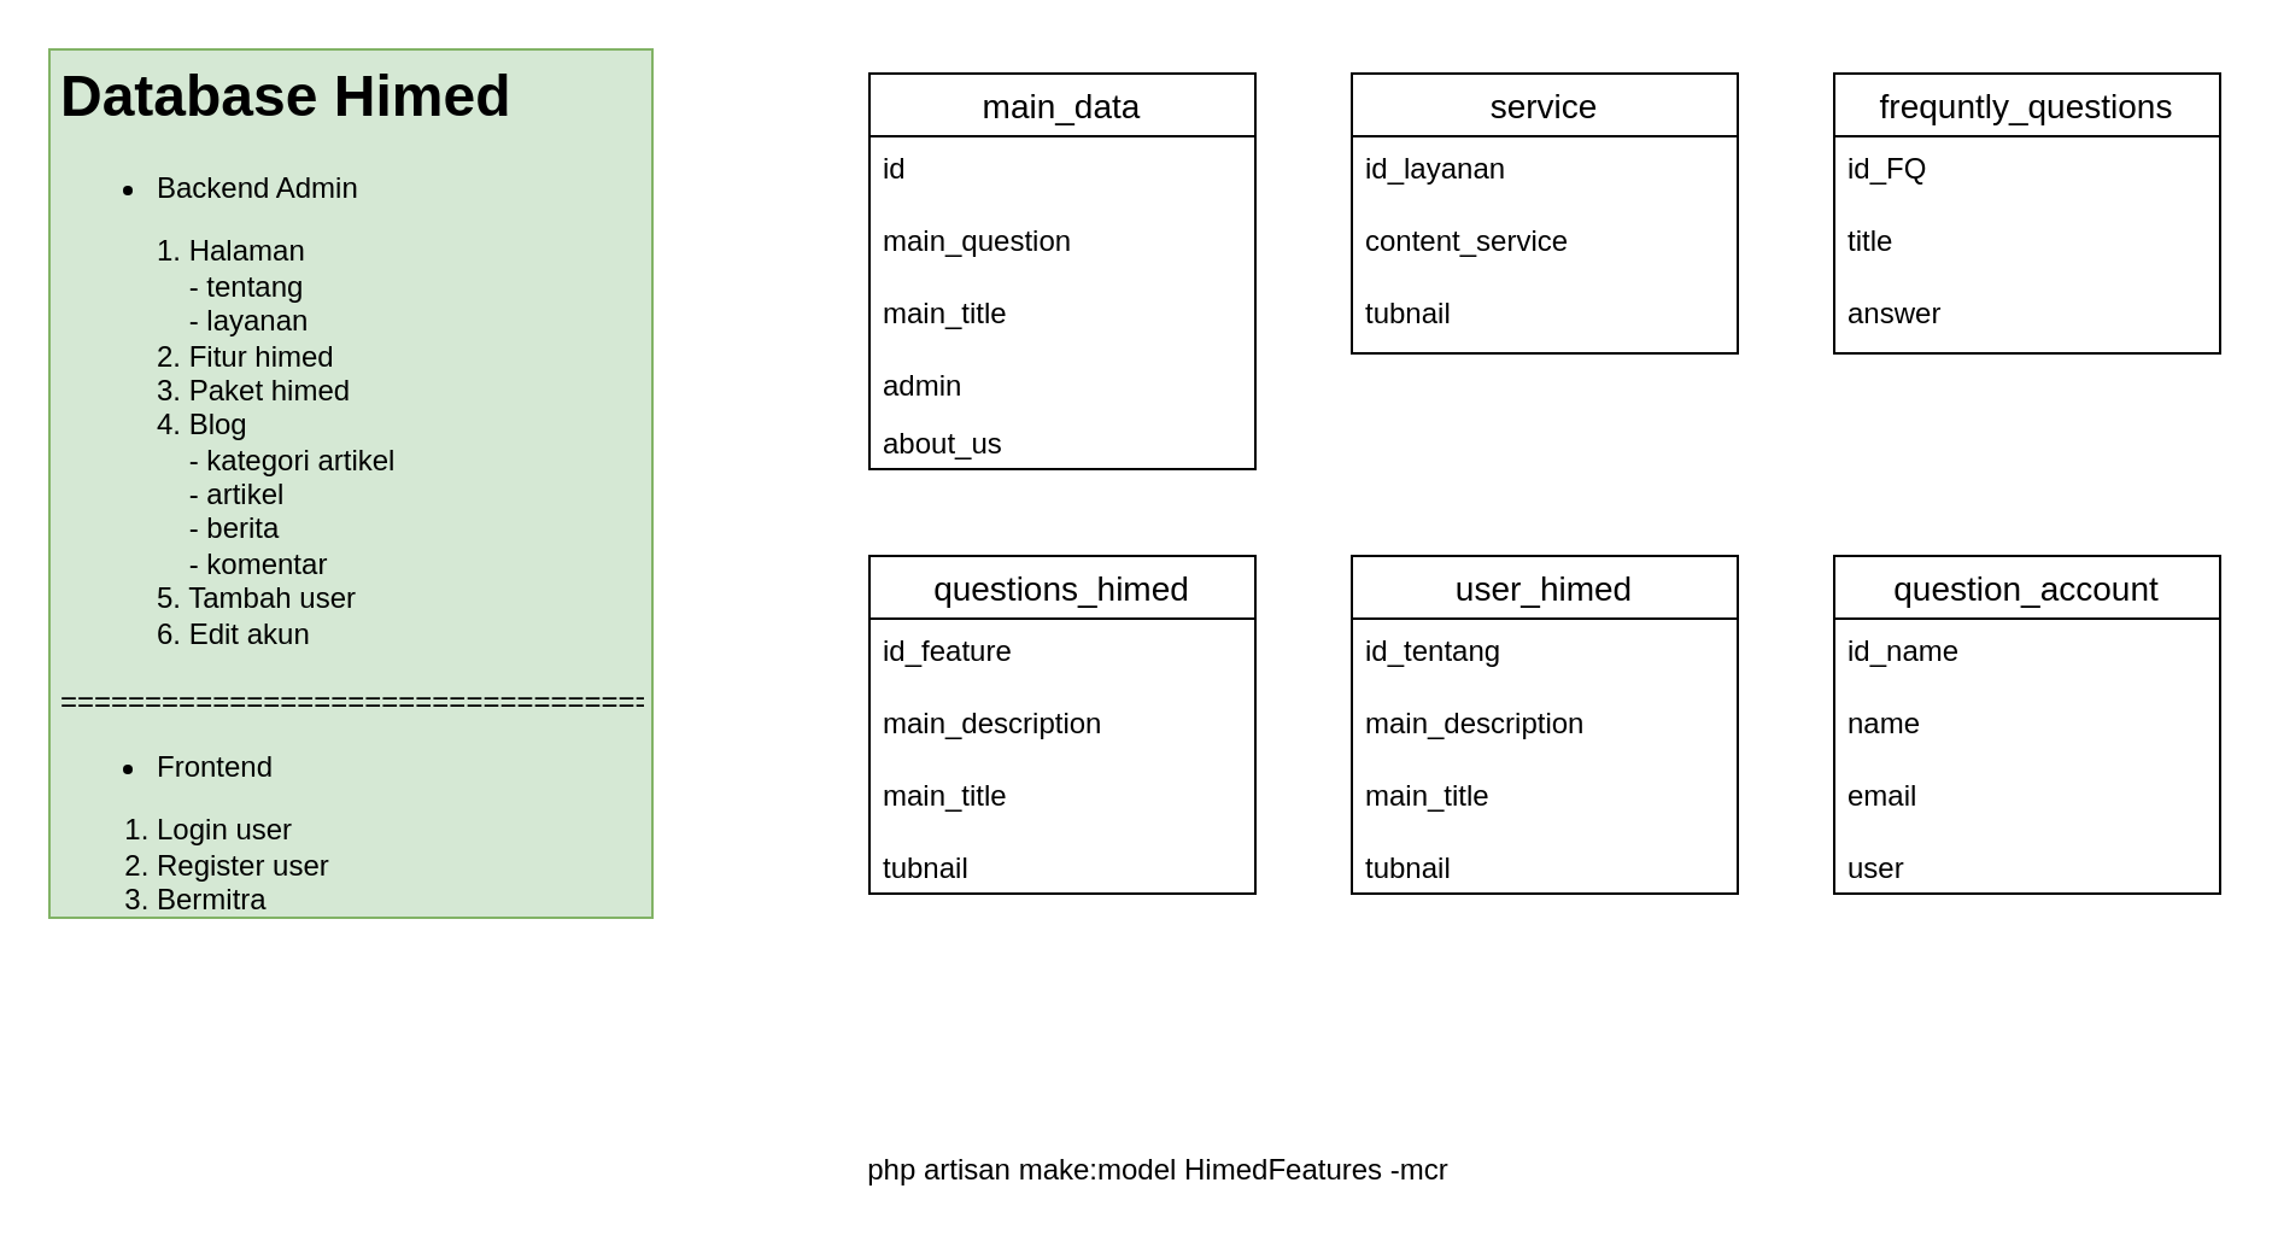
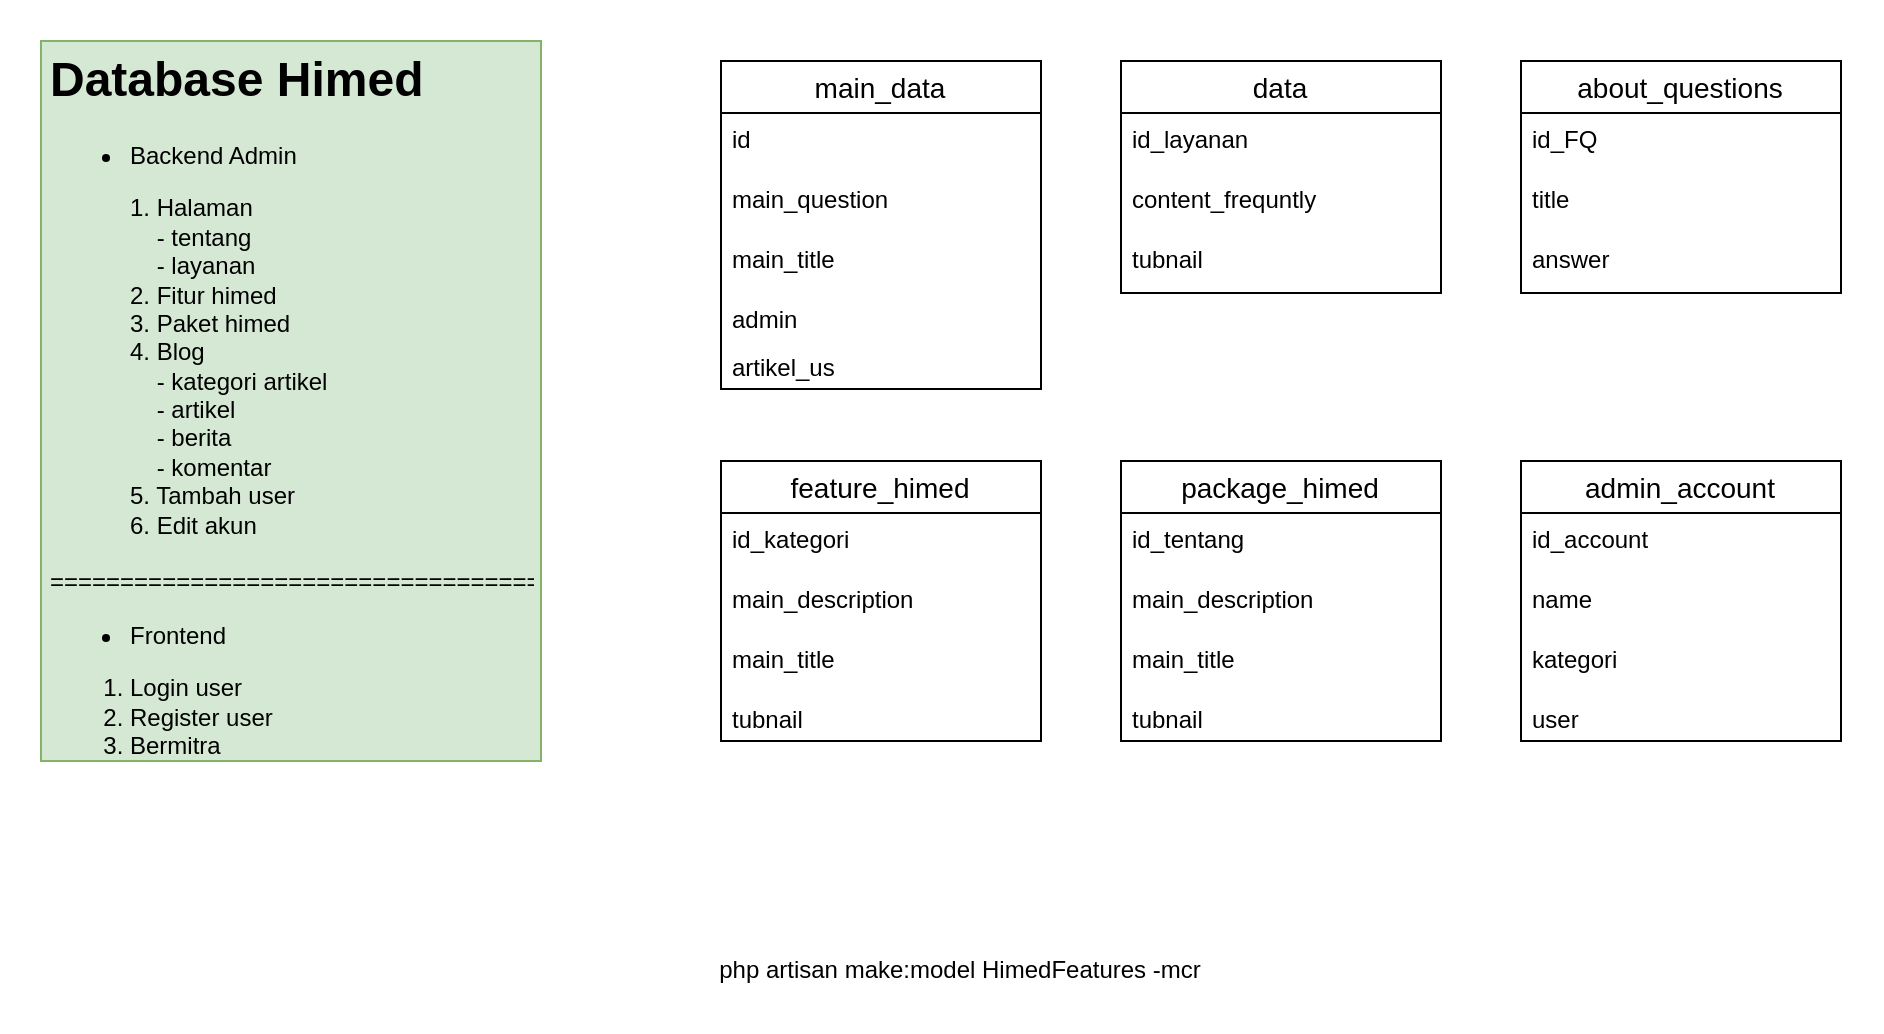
- <mxCell id="9" value="service" style="swimlane;fontStyle=0;childLayout=stackLayout;horizontal=1;startSize=26;horizontalStack=0;resizeParent=1;resizeParentMax=0;resizeLast=0;collapsible=1;marginBottom=0;align=center;fontSize=14;" parent="1" vertex="1"><mxGeometry x="560" y="30" width="160" height="116" as="geometry" /></mxCell>
+ <mxCell id="9" value="data" style="swimlane;fontStyle=0;childLayout=stackLayout;horizontal=1;startSize=26;horizontalStack=0;resizeParent=1;resizeParentMax=0;resizeLast=0;collapsible=1;marginBottom=0;align=center;fontSize=14;" parent="1" vertex="1"><mxGeometry x="560" y="30" width="160" height="116" as="geometry" /></mxCell>
- <mxCell id="13" value="frequntly_questions" style="swimlane;fontStyle=0;childLayout=stackLayout;horizontal=1;startSize=26;horizontalStack=0;resizeParent=1;resizeParentMax=0;resizeLast=0;collapsible=1;marginBottom=0;align=center;fontSize=14;" parent="1" vertex="1"><mxGeometry x="760" y="30" width="160" height="116" as="geometry" /></mxCell>
+ <mxCell id="13" value="about_questions" style="swimlane;fontStyle=0;childLayout=stackLayout;horizontal=1;startSize=26;horizontalStack=0;resizeParent=1;resizeParentMax=0;resizeLast=0;collapsible=1;marginBottom=0;align=center;fontSize=14;" parent="1" vertex="1"><mxGeometry x="760" y="30" width="160" height="116" as="geometry" /></mxCell>
- <mxCell id="11" value="content_service" style="text;strokeColor=none;fillColor=none;spacingLeft=4;spacingRight=4;overflow=hidden;rotatable=0;points=[[0,0.5],[1,0.5]];portConstraint=eastwest;fontSize=12;" parent="9" vertex="1"><mxGeometry y="56" width="160" height="30" as="geometry" /></mxCell>
+ <mxCell id="11" value="content_frequntly" style="text;strokeColor=none;fillColor=none;spacingLeft=4;spacingRight=4;overflow=hidden;rotatable=0;points=[[0,0.5],[1,0.5]];portConstraint=eastwest;fontSize=12;" parent="9" vertex="1"><mxGeometry y="56" width="160" height="30" as="geometry" /></mxCell>
- <mxCell id="8" value="about_us" style="text;strokeColor=none;fillColor=none;spacingLeft=4;spacingRight=4;overflow=hidden;rotatable=0;points=[[0,0.5],[1,0.5]];portConstraint=eastwest;fontSize=12;" parent="3" vertex="1"><mxGeometry y="140" width="160" height="24" as="geometry" /></mxCell>
+ <mxCell id="8" value="artikel_us" style="text;strokeColor=none;fillColor=none;spacingLeft=4;spacingRight=4;overflow=hidden;rotatable=0;points=[[0,0.5],[1,0.5]];portConstraint=eastwest;fontSize=12;" parent="3" vertex="1"><mxGeometry y="140" width="160" height="24" as="geometry" /></mxCell>
- <mxCell id="17" value="questions_himed" style="swimlane;fontStyle=0;childLayout=stackLayout;horizontal=1;startSize=26;horizontalStack=0;resizeParent=1;resizeParentMax=0;resizeLast=0;collapsible=1;marginBottom=0;align=center;fontSize=14;" vertex="1" parent="1"><mxGeometry x="360" y="230" width="160" height="140" as="geometry" /></mxCell>
+ <mxCell id="17" value="feature_himed" style="swimlane;fontStyle=0;childLayout=stackLayout;horizontal=1;startSize=26;horizontalStack=0;resizeParent=1;resizeParentMax=0;resizeLast=0;collapsible=1;marginBottom=0;align=center;fontSize=14;" vertex="1" parent="1"><mxGeometry x="360" y="230" width="160" height="140" as="geometry" /></mxCell>
- <mxCell id="22" value="user_himed" style="swimlane;fontStyle=0;childLayout=stackLayout;horizontal=1;startSize=26;horizontalStack=0;resizeParent=1;resizeParentMax=0;resizeLast=0;collapsible=1;marginBottom=0;align=center;fontSize=14;" vertex="1" parent="1"><mxGeometry x="560" y="230" width="160" height="140" as="geometry" /></mxCell>
+ <mxCell id="22" value="package_himed" style="swimlane;fontStyle=0;childLayout=stackLayout;horizontal=1;startSize=26;horizontalStack=0;resizeParent=1;resizeParentMax=0;resizeLast=0;collapsible=1;marginBottom=0;align=center;fontSize=14;" vertex="1" parent="1"><mxGeometry x="560" y="230" width="160" height="140" as="geometry" /></mxCell>
- <mxCell id="27" value="question_account" style="swimlane;fontStyle=0;childLayout=stackLayout;horizontal=1;startSize=26;horizontalStack=0;resizeParent=1;resizeParentMax=0;resizeLast=0;collapsible=1;marginBottom=0;align=center;fontSize=14;" vertex="1" parent="1"><mxGeometry x="760" y="230" width="160" height="140" as="geometry" /></mxCell>
+ <mxCell id="27" value="admin_account" style="swimlane;fontStyle=0;childLayout=stackLayout;horizontal=1;startSize=26;horizontalStack=0;resizeParent=1;resizeParentMax=0;resizeLast=0;collapsible=1;marginBottom=0;align=center;fontSize=14;" vertex="1" parent="1"><mxGeometry x="760" y="230" width="160" height="140" as="geometry" /></mxCell>
- <mxCell id="18" value="id_feature" style="text;strokeColor=none;fillColor=none;spacingLeft=4;spacingRight=4;overflow=hidden;rotatable=0;points=[[0,0.5],[1,0.5]];portConstraint=eastwest;fontSize=12;" vertex="1" parent="17"><mxGeometry y="26" width="160" height="30" as="geometry" /></mxCell>
+ <mxCell id="18" value="id_kategori" style="text;strokeColor=none;fillColor=none;spacingLeft=4;spacingRight=4;overflow=hidden;rotatable=0;points=[[0,0.5],[1,0.5]];portConstraint=eastwest;fontSize=12;" vertex="1" parent="17"><mxGeometry y="26" width="160" height="30" as="geometry" /></mxCell>
- <mxCell id="28" value="id_name" style="text;strokeColor=none;fillColor=none;spacingLeft=4;spacingRight=4;overflow=hidden;rotatable=0;points=[[0,0.5],[1,0.5]];portConstraint=eastwest;fontSize=12;" vertex="1" parent="27"><mxGeometry y="26" width="160" height="30" as="geometry" /></mxCell>
+ <mxCell id="28" value="id_account" style="text;strokeColor=none;fillColor=none;spacingLeft=4;spacingRight=4;overflow=hidden;rotatable=0;points=[[0,0.5],[1,0.5]];portConstraint=eastwest;fontSize=12;" vertex="1" parent="27"><mxGeometry y="26" width="160" height="30" as="geometry" /></mxCell>
- <mxCell id="30" value="email" style="text;strokeColor=none;fillColor=none;spacingLeft=4;spacingRight=4;overflow=hidden;rotatable=0;points=[[0,0.5],[1,0.5]];portConstraint=eastwest;fontSize=12;" vertex="1" parent="27"><mxGeometry y="86" width="160" height="30" as="geometry" /></mxCell>
+ <mxCell id="30" value="kategori" style="text;strokeColor=none;fillColor=none;spacingLeft=4;spacingRight=4;overflow=hidden;rotatable=0;points=[[0,0.5],[1,0.5]];portConstraint=eastwest;fontSize=12;" vertex="1" parent="27"><mxGeometry y="86" width="160" height="30" as="geometry" /></mxCell>
